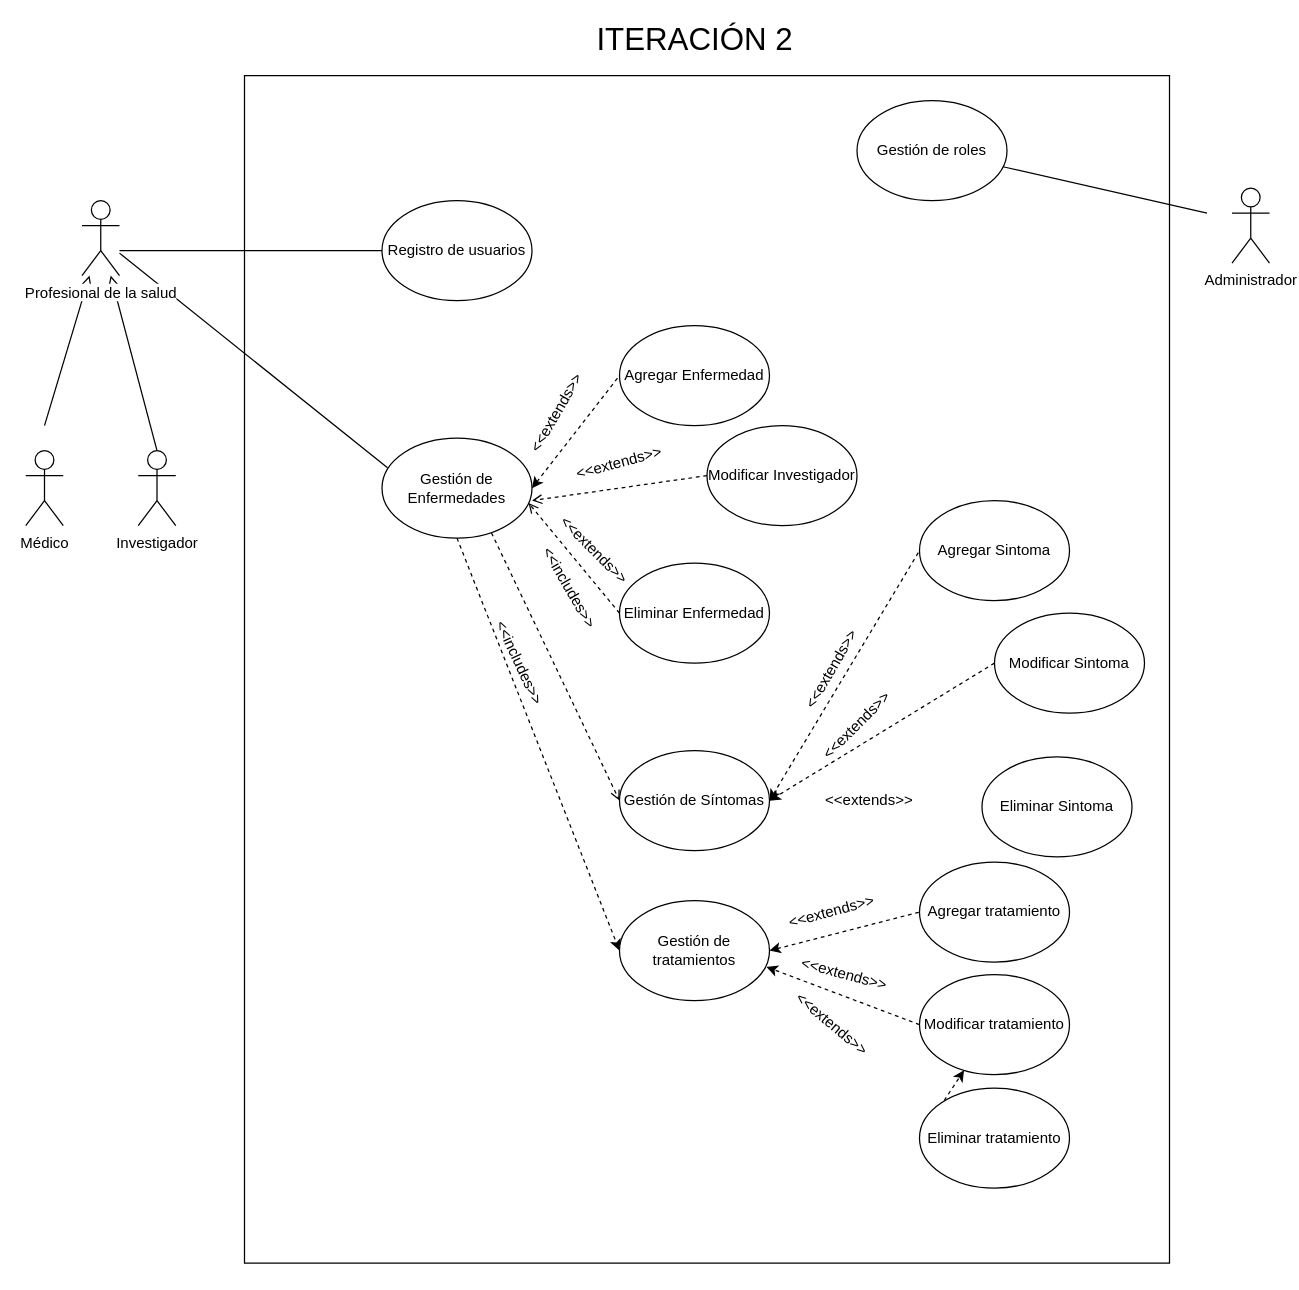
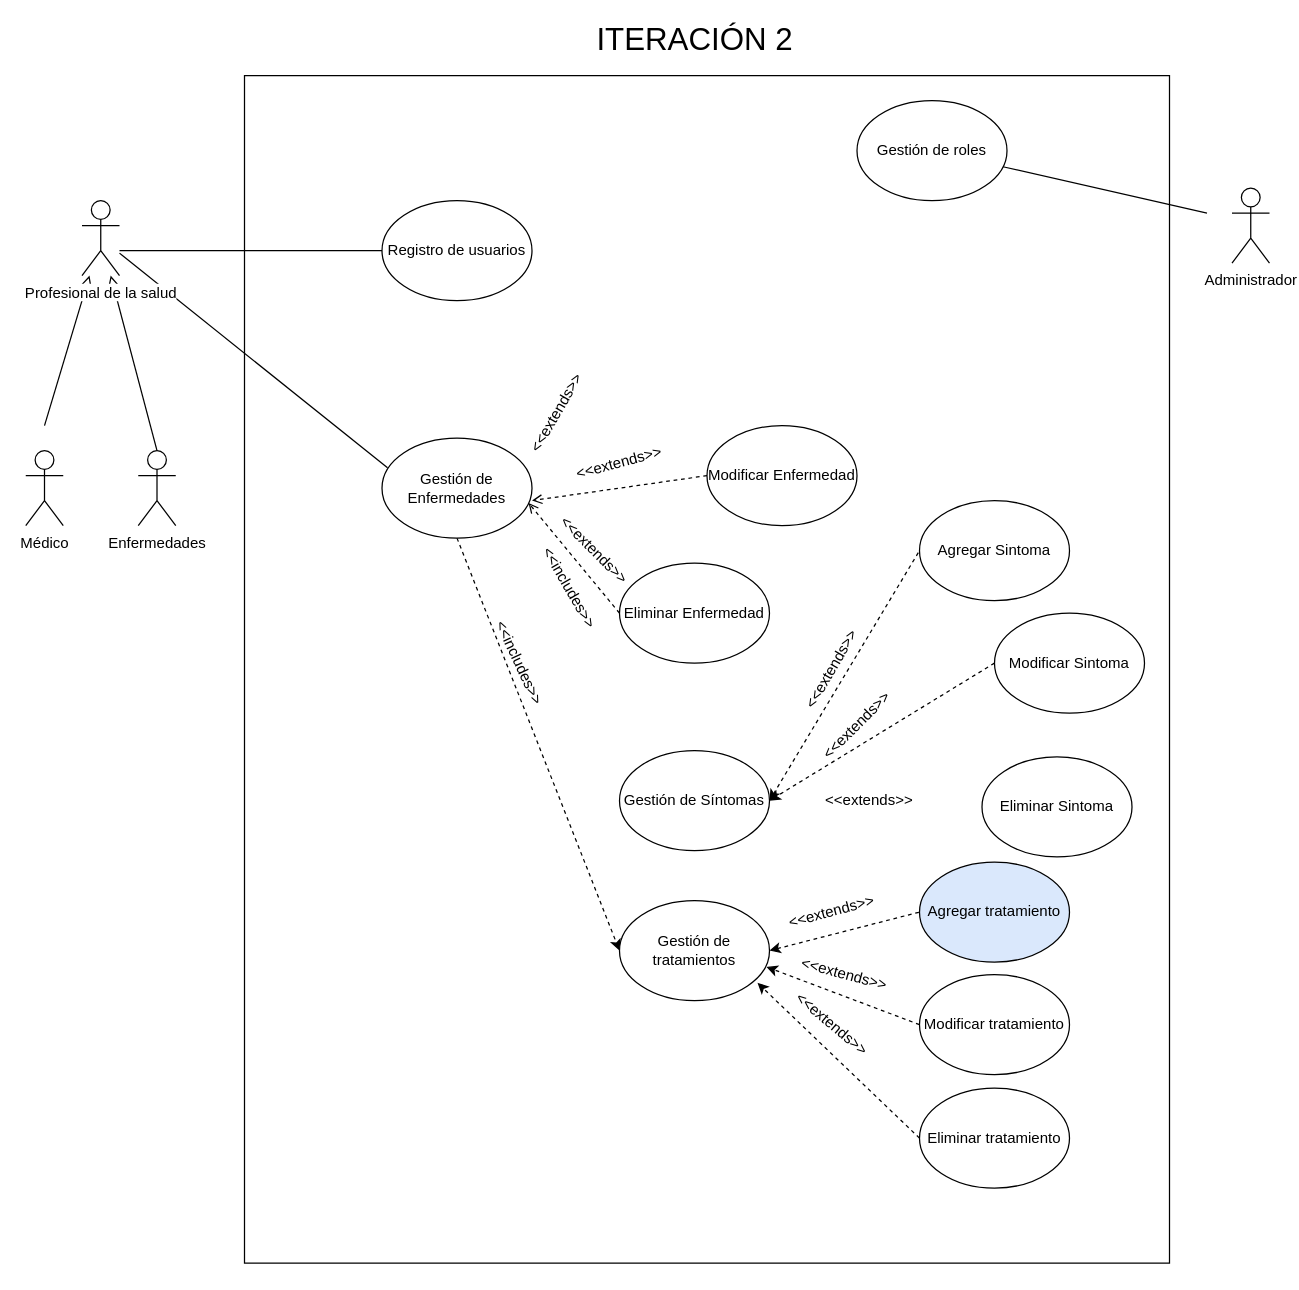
- <mxCell id="14" value="Agregar Enfermedad" style="ellipse;whiteSpace=wrap;html=1;" parent="1" vertex="1"><mxGeometry x="495" y="260" width="120" height="80" as="geometry" /></mxCell>
- <mxCell id="10" style="rounded=0;orthogonalLoop=1;jettySize=auto;html=1;exitX=1;exitY=0.5;exitDx=0;exitDy=0;entryX=0;entryY=0.5;entryDx=0;entryDy=0;endArrow=none;endFill=0;startArrow=classic;startFill=1;dashed=1;" parent="1" source="13" target="14" edge="1"><mxGeometry relative="1" as="geometry" /></mxCell>
- <mxCell id="16" value="Modificar Investigador" style="ellipse;whiteSpace=wrap;html=1;" parent="1" vertex="1"><mxGeometry x="565" y="340" width="120" height="80" as="geometry" /></mxCell>
+ <mxCell id="16" value="Modificar Enfermedad" style="ellipse;whiteSpace=wrap;html=1;" parent="1" vertex="1"><mxGeometry x="565" y="340" width="120" height="80" as="geometry" /></mxCell>
- <mxCell id="7" value="Investigador" style="shape=umlActor;verticalLabelPosition=bottom;labelBackgroundColor=#ffffff;verticalAlign=top;html=1;outlineConnect=0;" parent="1" vertex="1"><mxGeometry x="110" y="360" width="30" height="60" as="geometry" /></mxCell>
+ <mxCell id="7" value="Enfermedades" style="shape=umlActor;verticalLabelPosition=bottom;labelBackgroundColor=#ffffff;verticalAlign=top;html=1;outlineConnect=0;" parent="1" vertex="1"><mxGeometry x="110" y="360" width="30" height="60" as="geometry" /></mxCell>
- <mxCell id="11" style="edgeStyle=none;rounded=0;orthogonalLoop=1;jettySize=auto;html=1;exitX=0.73;exitY=0.948;exitDx=0;exitDy=0;entryX=0;entryY=0.5;entryDx=0;entryDy=0;dashed=1;startArrow=none;startFill=0;endArrow=open;endFill=0;exitPerimeter=0;" parent="1" source="13" target="20" edge="1"><mxGeometry relative="1" as="geometry" /></mxCell>
- <mxCell id="29" value="Agregar tratamiento" style="ellipse;whiteSpace=wrap;html=1;" parent="1" vertex="1"><mxGeometry x="735" y="689.2" width="120" height="80" as="geometry" /></mxCell>
+ <mxCell id="29" value="Agregar tratamiento" style="ellipse;whiteSpace=wrap;html=1;fillColor=#dae8fc;" parent="1" vertex="1"><mxGeometry x="735" y="689.2" width="120" height="80" as="geometry" /></mxCell>
- <mxCell id="32" style="edgeStyle=none;rounded=0;orthogonalLoop=1;jettySize=auto;html=1;exitX=0;exitY=0.5;exitDx=0;exitDy=0;dashed=1;startArrow=none;startFill=0;endArrow=classic;endFill=1;" parent="1" source="33" target="31" edge="1"><mxGeometry relative="1" as="geometry" /></mxCell>
+ <mxCell id="32" style="edgeStyle=none;rounded=0;orthogonalLoop=1;jettySize=auto;html=1;exitX=0;exitY=0.5;exitDx=0;exitDy=0;entryX=0.92;entryY=0.822;entryDx=0;entryDy=0;entryPerimeter=0;dashed=1;startArrow=none;startFill=0;endArrow=classic;endFill=1;" parent="1" source="33" target="28" edge="1"><mxGeometry relative="1" as="geometry" /></mxCell>
